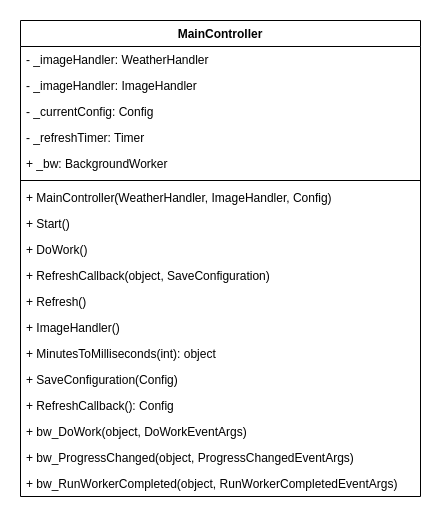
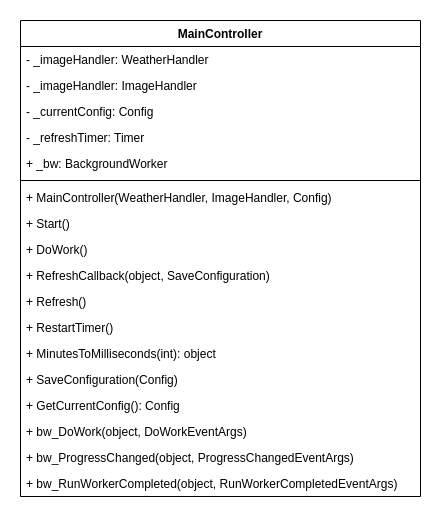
- <mxCell id="14" value="+ ImageHandler()" style="text;strokeColor=none;fillColor=none;align=left;verticalAlign=top;spacingLeft=4;spacingRight=4;overflow=hidden;rotatable=0;points=[[0,0.5],[1,0.5]];portConstraint=eastwest;" vertex="1" parent="2"><mxGeometry y="294" width="400" height="26" as="geometry" /></mxCell>
+ <mxCell id="14" value="+ RestartTimer()" style="text;strokeColor=none;fillColor=none;align=left;verticalAlign=top;spacingLeft=4;spacingRight=4;overflow=hidden;rotatable=0;points=[[0,0.5],[1,0.5]];portConstraint=eastwest;" vertex="1" parent="2"><mxGeometry y="294" width="400" height="26" as="geometry" /></mxCell>
- <mxCell id="17" value="+ RefreshCallback(): Config" style="text;strokeColor=none;fillColor=none;align=left;verticalAlign=top;spacingLeft=4;spacingRight=4;overflow=hidden;rotatable=0;points=[[0,0.5],[1,0.5]];portConstraint=eastwest;" vertex="1" parent="2"><mxGeometry y="372" width="400" height="26" as="geometry" /></mxCell>
+ <mxCell id="17" value="+ GetCurrentConfig(): Config" style="text;strokeColor=none;fillColor=none;align=left;verticalAlign=top;spacingLeft=4;spacingRight=4;overflow=hidden;rotatable=0;points=[[0,0.5],[1,0.5]];portConstraint=eastwest;" vertex="1" parent="2"><mxGeometry y="372" width="400" height="26" as="geometry" /></mxCell>
